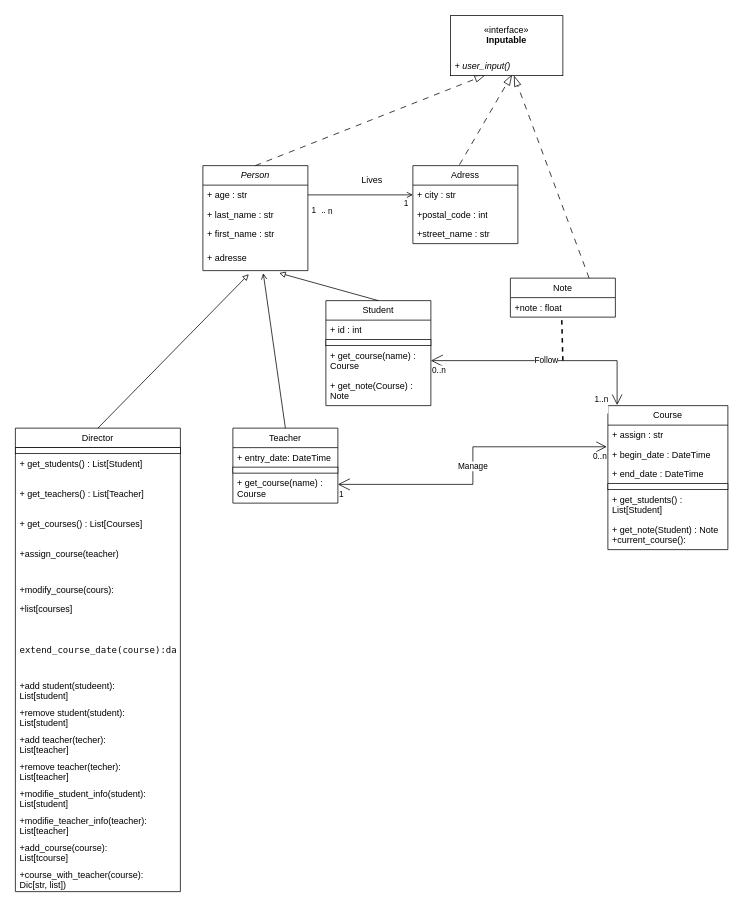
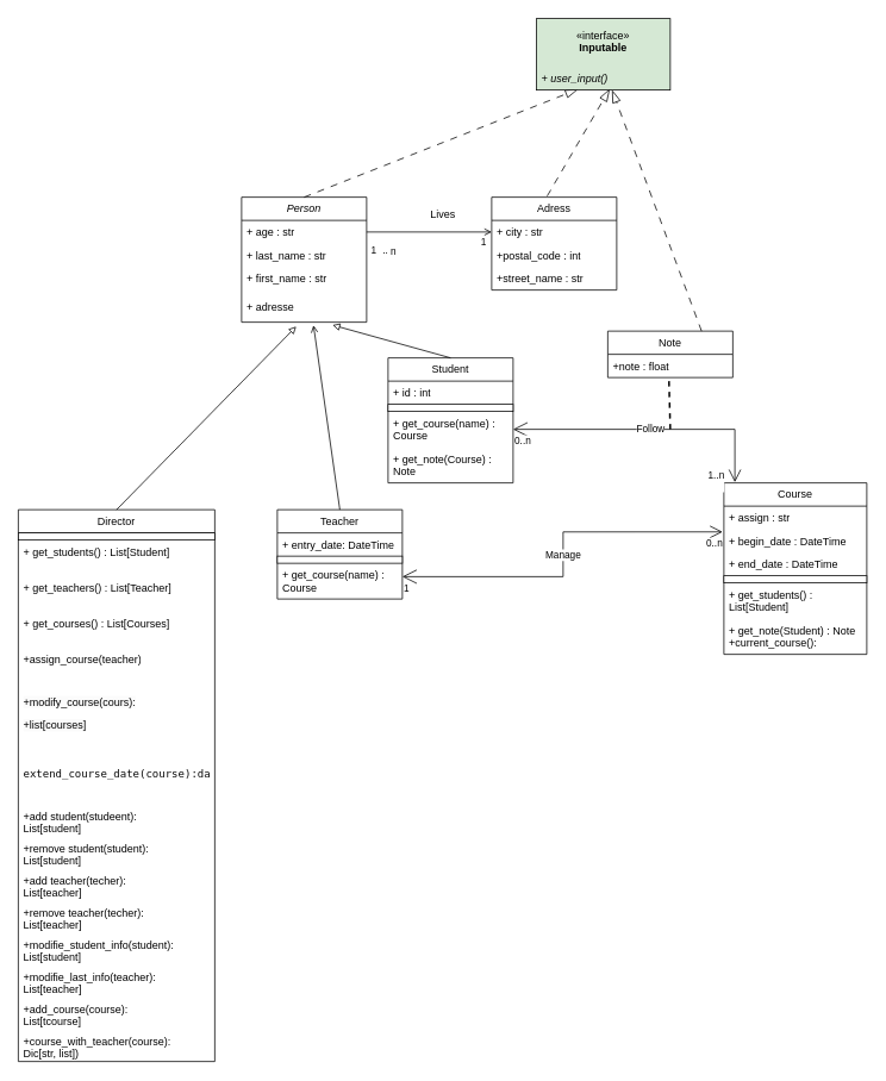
- <mxCell id="64" value="«interface»&lt;br&gt;&lt;b&gt;Inputable&lt;br&gt;&lt;br&gt;&lt;br&gt;&lt;/b&gt;" style="html=1;whiteSpace=wrap;" parent="1" vertex="1"><mxGeometry x="600" y="20" width="150" height="80" as="geometry" /></mxCell>
+ <mxCell id="64" value="«interface»&lt;br&gt;&lt;b&gt;Inputable&lt;br&gt;&lt;br&gt;&lt;br&gt;&lt;/b&gt;" style="html=1;whiteSpace=wrap;fillColor=#d5e8d4;" parent="1" vertex="1"><mxGeometry x="600" y="20" width="150" height="80" as="geometry" /></mxCell>
- <mxCell id="41" value="+modifie_teacher_info(teacher):&lt;div&gt;List[teacher]&lt;/div&gt;" style="text;strokeColor=none;fillColor=none;align=left;verticalAlign=top;spacingLeft=4;spacingRight=4;overflow=hidden;rotatable=0;points=[[0,0.5],[1,0.5]];portConstraint=eastwest;whiteSpace=wrap;html=1;" vertex="1" parent="28"><mxGeometry y="510" width="220" height="36" as="geometry" /></mxCell>
+ <mxCell id="41" value="+modifie_last_info(teacher):&lt;div&gt;List[teacher]&lt;/div&gt;" style="text;strokeColor=none;fillColor=none;align=left;verticalAlign=top;spacingLeft=4;spacingRight=4;overflow=hidden;rotatable=0;points=[[0,0.5],[1,0.5]];portConstraint=eastwest;whiteSpace=wrap;html=1;" vertex="1" parent="28"><mxGeometry y="510" width="220" height="36" as="geometry" /></mxCell>
